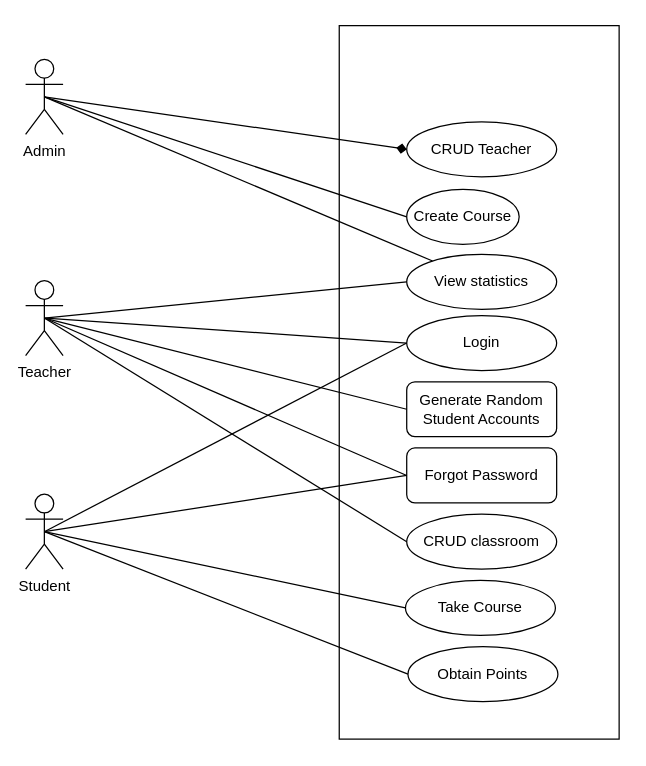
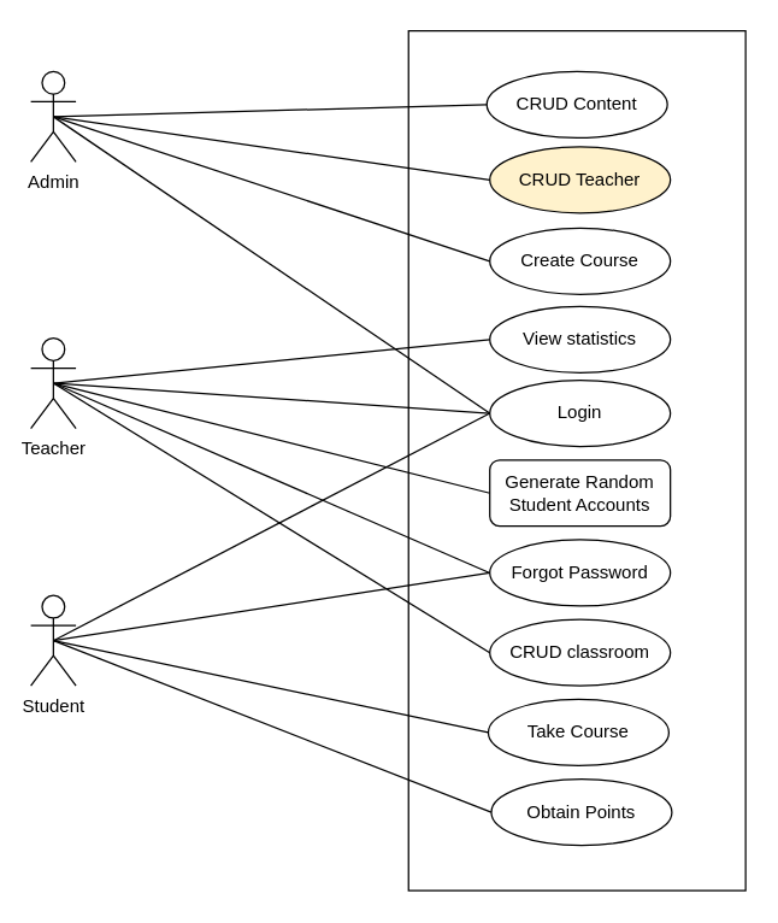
+ <mxCell id="14" value="CRUD Content" style="ellipse;whiteSpace=wrap;html=1;" vertex="1" parent="1"><mxGeometry x="323" y="47" width="120" height="44" as="geometry" /></mxCell>
+ <mxCell id="16" value="" style="endArrow=none;html=1;rounded=0;entryX=0;entryY=0.5;entryDx=0;entryDy=0;exitX=0.5;exitY=0.5;exitDx=0;exitDy=0;exitPerimeter=0;" edge="1" parent="1" source="4" target="14"><mxGeometry width="50" height="50" relative="1" as="geometry"><mxPoint x="258" y="360" as="sourcePoint" /><mxPoint x="308" y="310" as="targetPoint" /></mxGeometry></mxCell>
- <mxCell id="17" value="" style="endArrow=diamond;html=1;rounded=0;entryX=0;entryY=0.5;entryDx=0;entryDy=0;exitX=0.5;exitY=0.5;exitDx=0;exitDy=0;exitPerimeter=0;" edge="1" parent="1" source="4" target="7"><mxGeometry width="50" height="50" relative="1" as="geometry"><mxPoint x="52" y="77" as="sourcePoint" /><mxPoint x="308" y="310" as="targetPoint" /></mxGeometry></mxCell>
+ <mxCell id="17" value="" style="endArrow=none;html=1;rounded=0;entryX=0;entryY=0.5;entryDx=0;entryDy=0;exitX=0.5;exitY=0.5;exitDx=0;exitDy=0;exitPerimeter=0;" edge="1" parent="1" source="4" target="7"><mxGeometry width="50" height="50" relative="1" as="geometry"><mxPoint x="52" y="77" as="sourcePoint" /><mxPoint x="308" y="310" as="targetPoint" /></mxGeometry></mxCell>
- <mxCell id="7" value="CRUD Teacher" style="ellipse;whiteSpace=wrap;html=1;" vertex="1" parent="1"><mxGeometry x="325" y="97" width="120" height="44" as="geometry" /></mxCell>
+ <mxCell id="7" value="CRUD Teacher" style="ellipse;whiteSpace=wrap;html=1;fillColor=#fff2cc;" vertex="1" parent="1"><mxGeometry x="325" y="97" width="120" height="44" as="geometry" /></mxCell>
- <mxCell id="23" value="" style="endArrow=none;html=1;rounded=0;exitX=0.5;exitY=0.5;exitDx=0;exitDy=0;exitPerimeter=0;" edge="1" parent="1" source="4" target="9"><mxGeometry width="50" height="50" relative="1" as="geometry"><mxPoint x="51" y="77" as="sourcePoint" /><mxPoint x="308" y="310" as="targetPoint" /></mxGeometry></mxCell>
+ <mxCell id="23" value="" style="endArrow=none;html=1;rounded=0;entryX=0;entryY=0.5;entryDx=0;entryDy=0;exitX=0.5;exitY=0.5;exitDx=0;exitDy=0;exitPerimeter=0;" edge="1" parent="1" source="4" target="6"><mxGeometry width="50" height="50" relative="1" as="geometry"><mxPoint x="51" y="77" as="sourcePoint" /><mxPoint x="308" y="310" as="targetPoint" /></mxGeometry></mxCell>
- <mxCell id="13" value="Create Course" style="ellipse;whiteSpace=wrap;html=1;" vertex="1" parent="1"><mxGeometry x="325" y="151" width="90" height="44" as="geometry" /></mxCell>
+ <mxCell id="13" value="Create Course" style="ellipse;whiteSpace=wrap;html=1;" vertex="1" parent="1"><mxGeometry x="325" y="151" width="120" height="44" as="geometry" /></mxCell>
- <mxCell id="8" value="Forgot Password" style="whiteSpace=wrap;html=1;rounded=1;" vertex="1" parent="1"><mxGeometry x="325" y="358" width="120" height="44" as="geometry" /></mxCell>
+ <mxCell id="8" value="Forgot Password" style="ellipse;whiteSpace=wrap;html=1;" vertex="1" parent="1"><mxGeometry x="325" y="358" width="120" height="44" as="geometry" /></mxCell>
